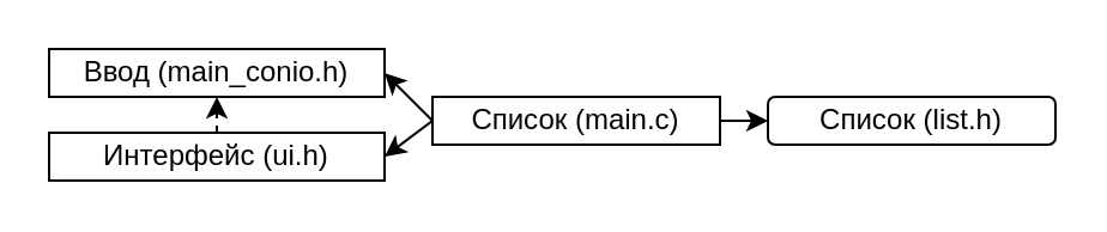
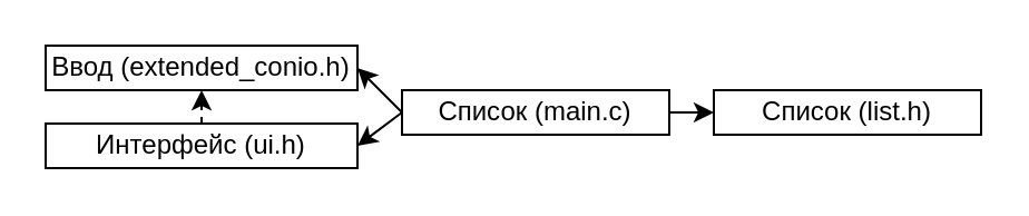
- <mxCell id="2" value="Ввод (main_conio.h)" style="rounded=0;whiteSpace=wrap;html=1;" vertex="1" parent="1"><mxGeometry x="20" y="20" width="140" height="20" as="geometry" /></mxCell>
+ <mxCell id="2" value="Ввод (extended_conio.h)" style="rounded=0;whiteSpace=wrap;html=1;" vertex="1" parent="1"><mxGeometry x="20" y="20" width="140" height="20" as="geometry" /></mxCell>
- <mxCell id="5" value="Список (list.h)" style="whiteSpace=wrap;html=1;rounded=1;" vertex="1" parent="1"><mxGeometry x="320" y="40" width="120" height="20" as="geometry" /></mxCell>
+ <mxCell id="5" value="Список (list.h)" style="rounded=0;whiteSpace=wrap;html=1;" vertex="1" parent="1"><mxGeometry x="320" y="40" width="120" height="20" as="geometry" /></mxCell>
